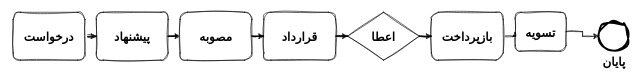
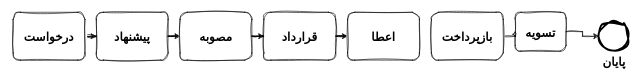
- <mxCell id="17" value="اعطا" style="rhombus;html=1;whiteSpace=wrap;labelBackgroundColor=none;fontStyle=1;fontSize=20;sketch=1;curveFitting=1;jiggle=2;shadow=0;" parent="1" vertex="1"><mxGeometry x="579" y="20" width="120" height="80" as="geometry" /></mxCell>
+ <mxCell id="17" value="اعطا" style="html=1;whiteSpace=wrap;rounded=1;labelBackgroundColor=none;fontStyle=1;fontSize=20;sketch=1;curveFitting=1;jiggle=2;shadow=0;" parent="1" vertex="1"><mxGeometry x="579" y="20" width="120" height="80" as="geometry" /></mxCell>
- <mxCell id="16" style="edgeStyle=orthogonalEdgeStyle;rounded=0;orthogonalLoop=1;jettySize=auto;html=1;entryX=0;entryY=0.5;entryDx=0;entryDy=0;fontSize=20;sketch=1;curveFitting=1;jiggle=2;shadow=0;" parent="1" source="17" target="13" edge="1"><mxGeometry relative="1" as="geometry" /></mxCell>
- <mxCell id="12" style="edgeStyle=orthogonalEdgeStyle;rounded=0;orthogonalLoop=1;jettySize=auto;html=1;entryX=0;entryY=0.5;entryDx=0;entryDy=0;fontSize=20;sketch=1;curveFitting=1;jiggle=2;shadow=0;" parent="1" source="13" target="15" edge="1"><mxGeometry relative="1" as="geometry" /></mxCell>
+ <mxCell id="12" style="edgeStyle=orthogonalEdgeStyle;rounded=0;orthogonalLoop=1;jettySize=auto;html=1;entryX=0;entryY=0.5;entryDx=0;entryDy=0;fontSize=20;sketch=1;curveFitting=1;jiggle=2;shadow=0;endArrow=diamond;" parent="1" source="13" target="15" edge="1"><mxGeometry relative="1" as="geometry" /></mxCell>
